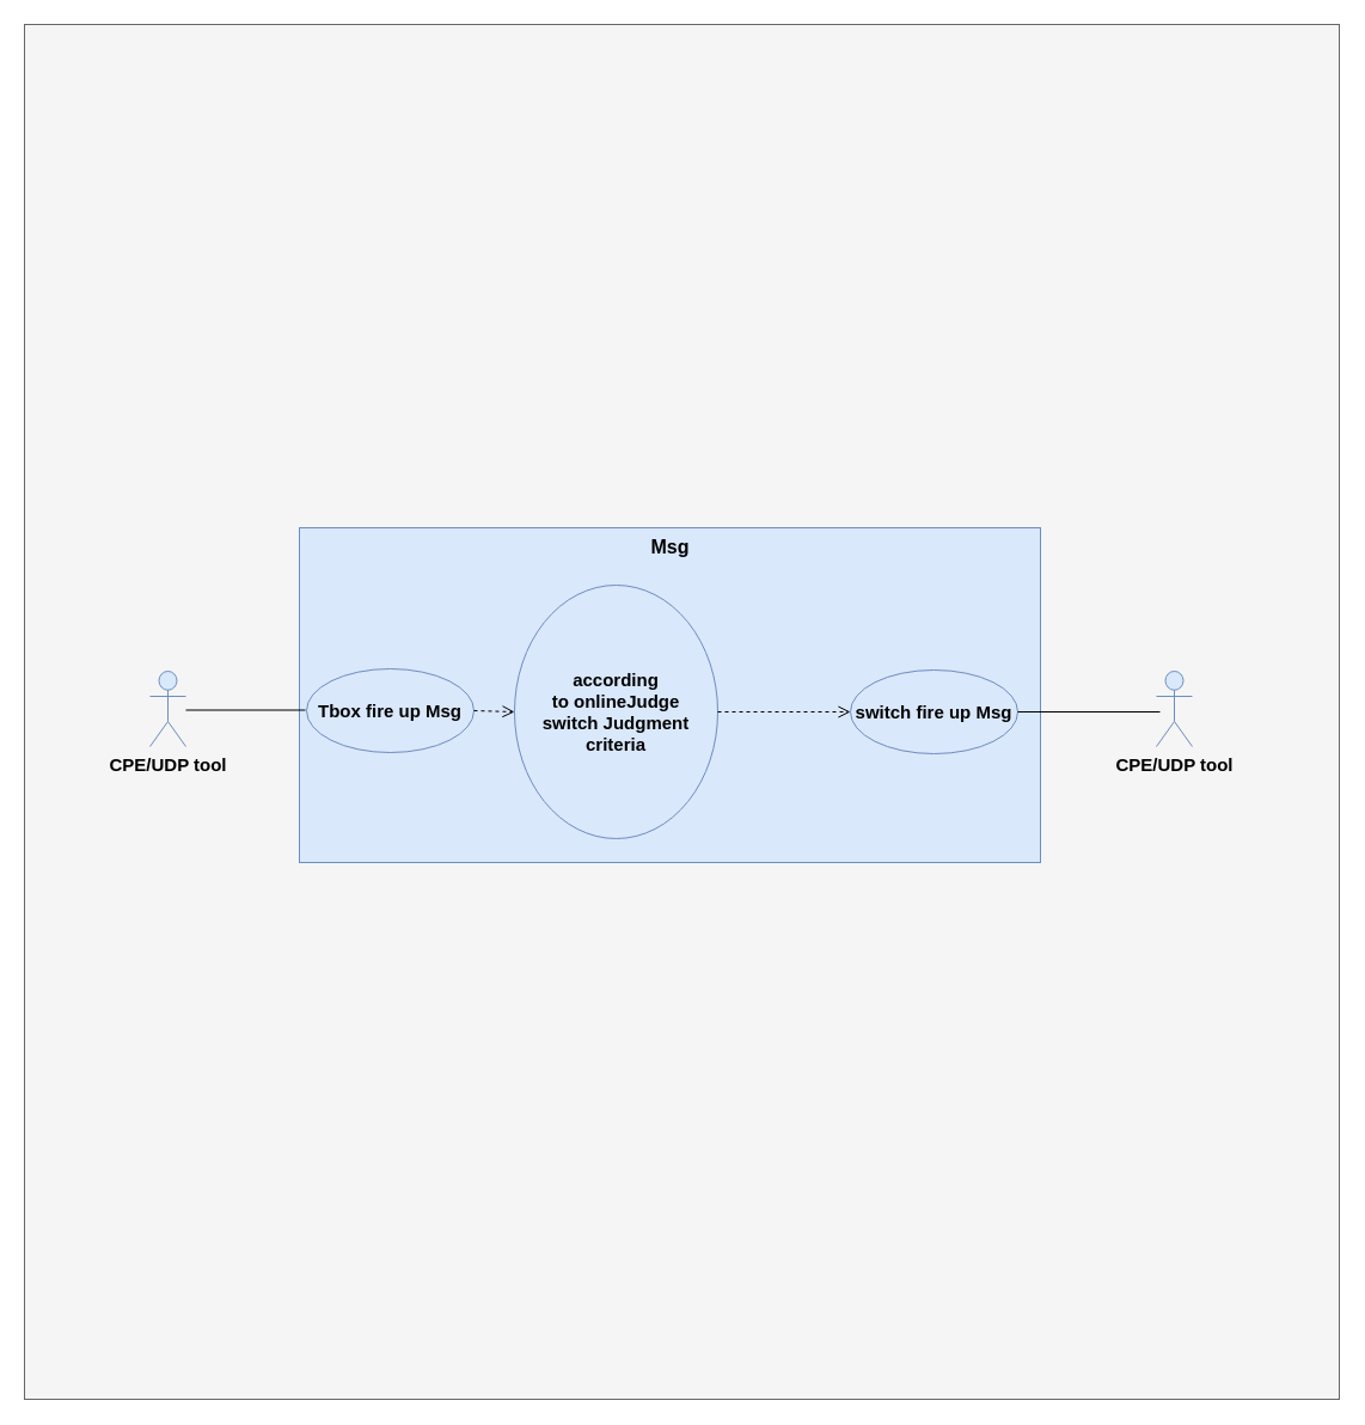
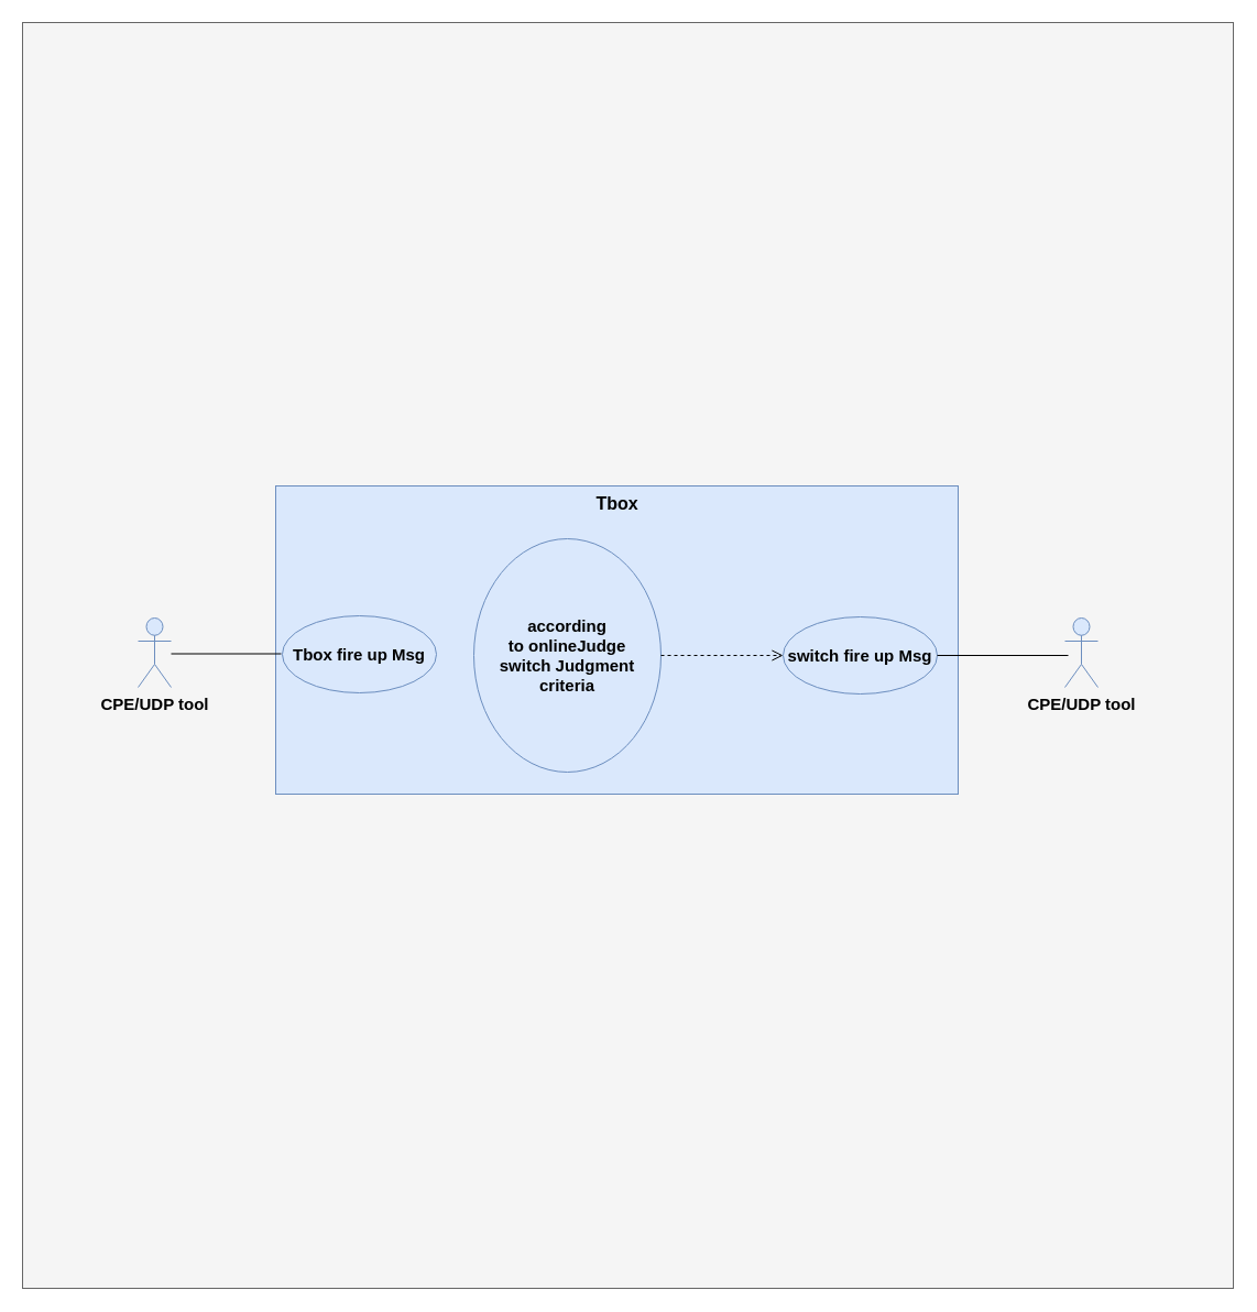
- <mxCell id="4" value="Msg" style="html=1;fillColor=#dae8fc;strokeColor=#6c8ebf;fontStyle=1;horizontal=1;verticalAlign=top;fontSize=16;" vertex="1" parent="1"><mxGeometry x="250" y="441" width="620" height="280" as="geometry" /></mxCell>
+ <mxCell id="4" value="Tbox" style="html=1;fillColor=#dae8fc;strokeColor=#6c8ebf;fontStyle=1;horizontal=1;verticalAlign=top;fontSize=16;" vertex="1" parent="1"><mxGeometry x="250" y="441" width="620" height="280" as="geometry" /></mxCell>
- <mxCell id="8" value="" style="html=1;verticalAlign=bottom;endArrow=open;dashed=1;endSize=8;rounded=0;fontSize=15;entryX=0;entryY=0.5;entryDx=0;entryDy=0;exitX=1;exitY=0.5;exitDx=0;exitDy=0;" edge="1" parent="1" source="6" target="5"><mxGeometry relative="1" as="geometry"><mxPoint x="390" y="529" as="sourcePoint" /><mxPoint x="440" y="534" as="targetPoint" /></mxGeometry></mxCell>
